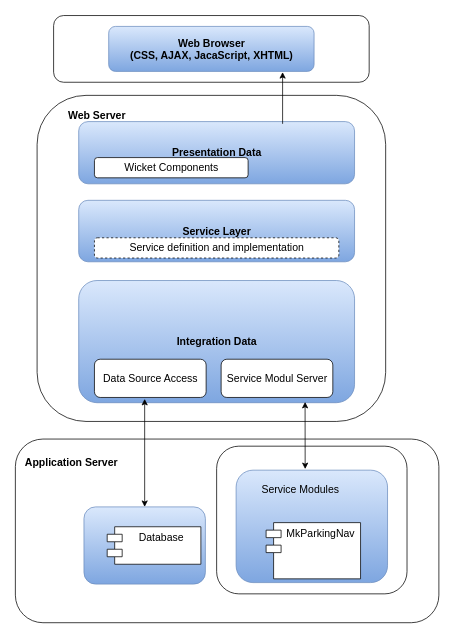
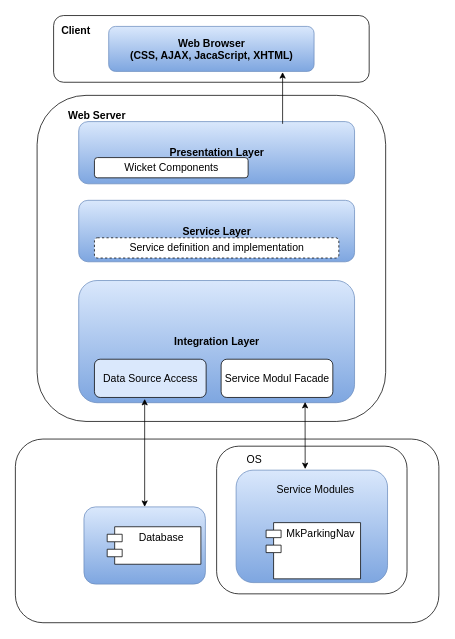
+ <mxCell id="14" value="&lt;b&gt;Client&lt;/b&gt;" style="text;html=1;strokeColor=none;fillColor=none;align=center;verticalAlign=middle;whiteSpace=wrap;rounded=0;fontSize=14;" vertex="1" parent="1"><mxGeometry x="71" y="25" width="60" height="30" as="geometry" /></mxCell>
- <mxCell id="5" value="&lt;p style=&quot;line-height: 1.2&quot;&gt;&lt;b&gt;Presentation Data&lt;/b&gt;&lt;/p&gt;" style="rounded=1;whiteSpace=wrap;html=1;fontSize=14;fillColor=#dae8fc;gradientColor=#7ea6e0;strokeColor=#6c8ebf;" vertex="1" parent="1"><mxGeometry x="104.5" y="161.5" width="368" height="83" as="geometry" /></mxCell>
+ <mxCell id="5" value="&lt;p style=&quot;line-height: 1.2&quot;&gt;&lt;b&gt;Presentation Layer&lt;/b&gt;&lt;/p&gt;" style="rounded=1;whiteSpace=wrap;html=1;fontSize=14;fillColor=#dae8fc;gradientColor=#7ea6e0;strokeColor=#6c8ebf;" vertex="1" parent="1"><mxGeometry x="104.5" y="161.5" width="368" height="83" as="geometry" /></mxCell>
- <mxCell id="6" value="&lt;b&gt;Integration Data&lt;/b&gt;" style="rounded=1;whiteSpace=wrap;html=1;fontSize=14;fillColor=#dae8fc;gradientColor=#7ea6e0;strokeColor=#6c8ebf;" vertex="1" parent="1"><mxGeometry x="104.5" y="373.5" width="368" height="163" as="geometry" /></mxCell>
+ <mxCell id="6" value="&lt;b&gt;Integration Layer&lt;/b&gt;" style="rounded=1;whiteSpace=wrap;html=1;fontSize=14;fillColor=#dae8fc;gradientColor=#7ea6e0;strokeColor=#6c8ebf;" vertex="1" parent="1"><mxGeometry x="104.5" y="373.5" width="368" height="163" as="geometry" /></mxCell>
- <mxCell id="9" value="Data Source Access" style="rounded=1;whiteSpace=wrap;html=1;fontSize=14;" vertex="1" parent="1"><mxGeometry x="125.5" y="478.5" width="149" height="51" as="geometry" /></mxCell>
+ <mxCell id="9" value="Data Source Access" style="rounded=1;whiteSpace=wrap;html=1;fontSize=14;fillColor=#dae8fc;" vertex="1" parent="1"><mxGeometry x="125.5" y="478.5" width="149" height="51" as="geometry" /></mxCell>
- <mxCell id="11" value="Service Modul Server" style="rounded=1;whiteSpace=wrap;html=1;fontSize=14;" vertex="1" parent="1"><mxGeometry x="294.5" y="478.5" width="149" height="51" as="geometry" /></mxCell>
+ <mxCell id="11" value="Service Modul Facade" style="rounded=1;whiteSpace=wrap;html=1;fontSize=14;" vertex="1" parent="1"><mxGeometry x="294.5" y="478.5" width="149" height="51" as="geometry" /></mxCell>
+ <mxCell id="23" value="OS" style="text;html=1;strokeColor=none;fillColor=none;align=center;verticalAlign=middle;whiteSpace=wrap;rounded=0;fontSize=14;" vertex="1" parent="1"><mxGeometry x="308.5" y="596.5" width="60" height="30" as="geometry" /></mxCell>
- <mxCell id="25" value="&lt;b&gt;Application Server&lt;/b&gt;" style="text;html=1;strokeColor=none;fillColor=none;align=center;verticalAlign=middle;whiteSpace=wrap;rounded=0;fontSize=14;" vertex="1" parent="1"><mxGeometry x="30" y="601" width="130" height="30" as="geometry" /></mxCell>
- <mxCell id="19" value="Service Modules" style="text;html=1;strokeColor=none;fillColor=none;align=center;verticalAlign=middle;whiteSpace=wrap;rounded=0;fontSize=14;" vertex="1" parent="1"><mxGeometry x="339.5" y="637.5" width="121" height="30" as="geometry" /></mxCell>
+ <mxCell id="19" value="Service Modules" style="text;html=1;strokeColor=none;fillColor=none;align=center;verticalAlign=middle;whiteSpace=wrap;rounded=0;fontSize=14;" vertex="1" parent="1"><mxGeometry x="359.5" y="637.5" width="121" height="30" as="geometry" /></mxCell>
